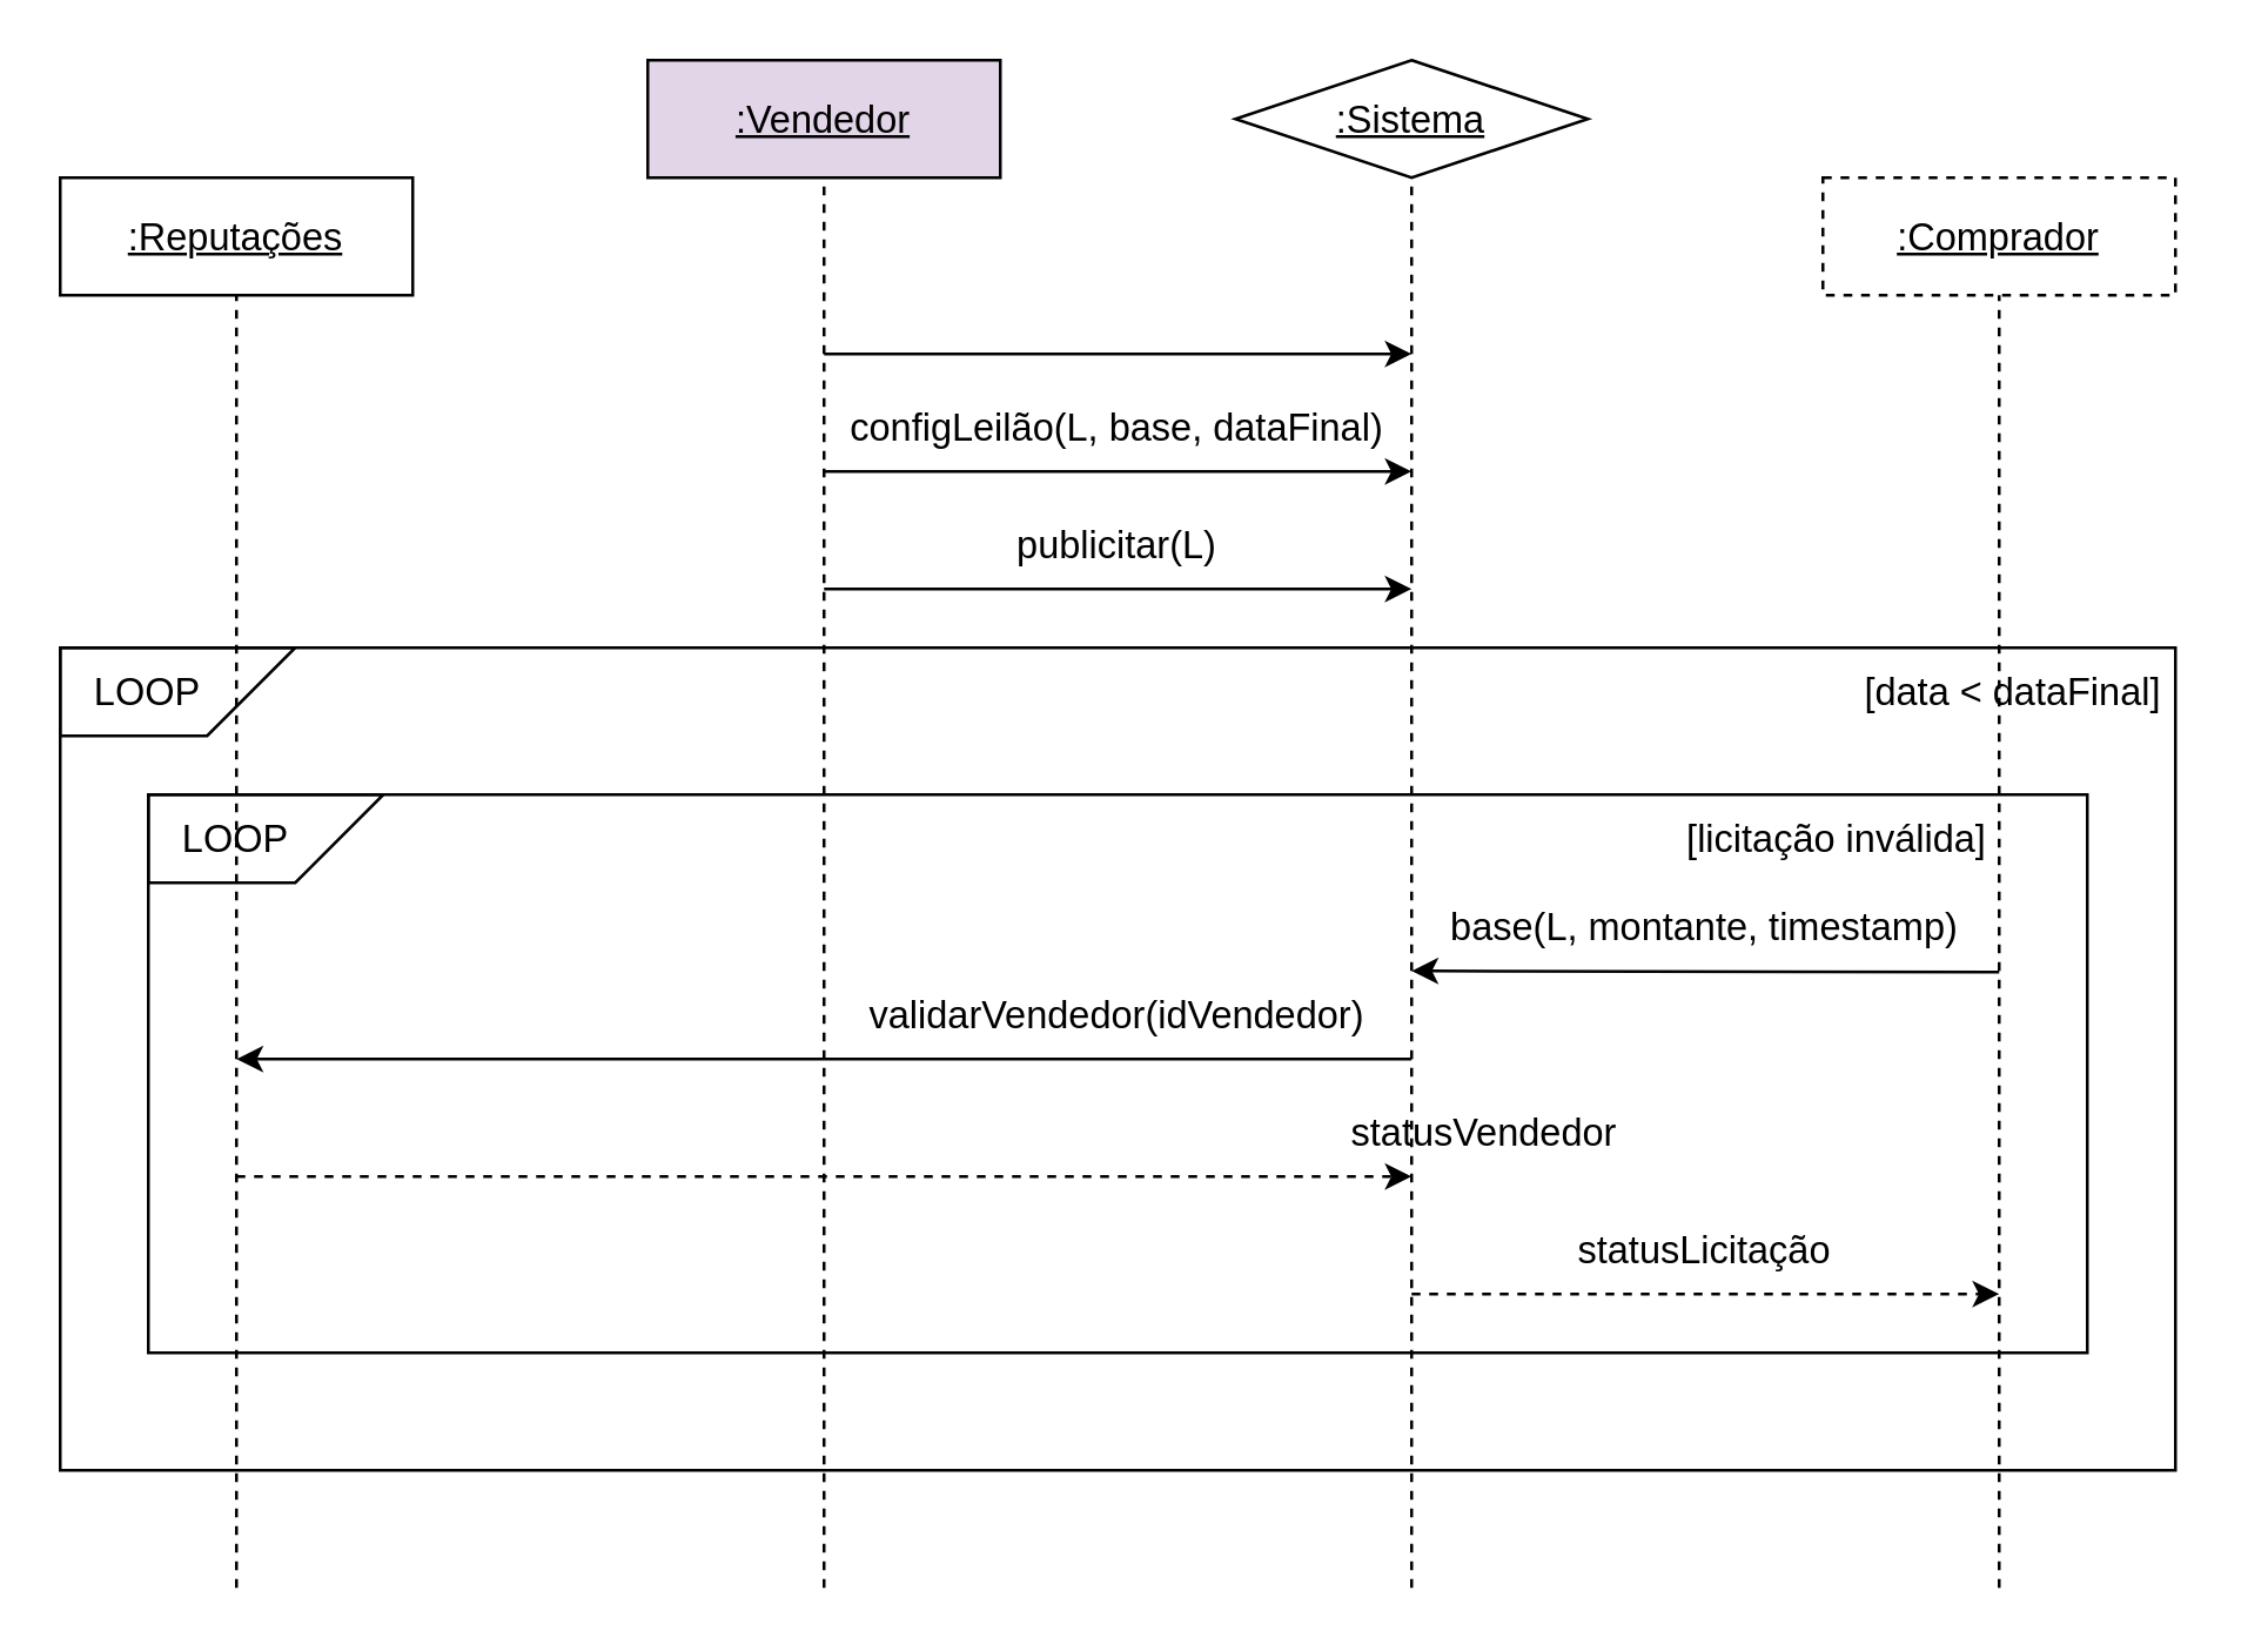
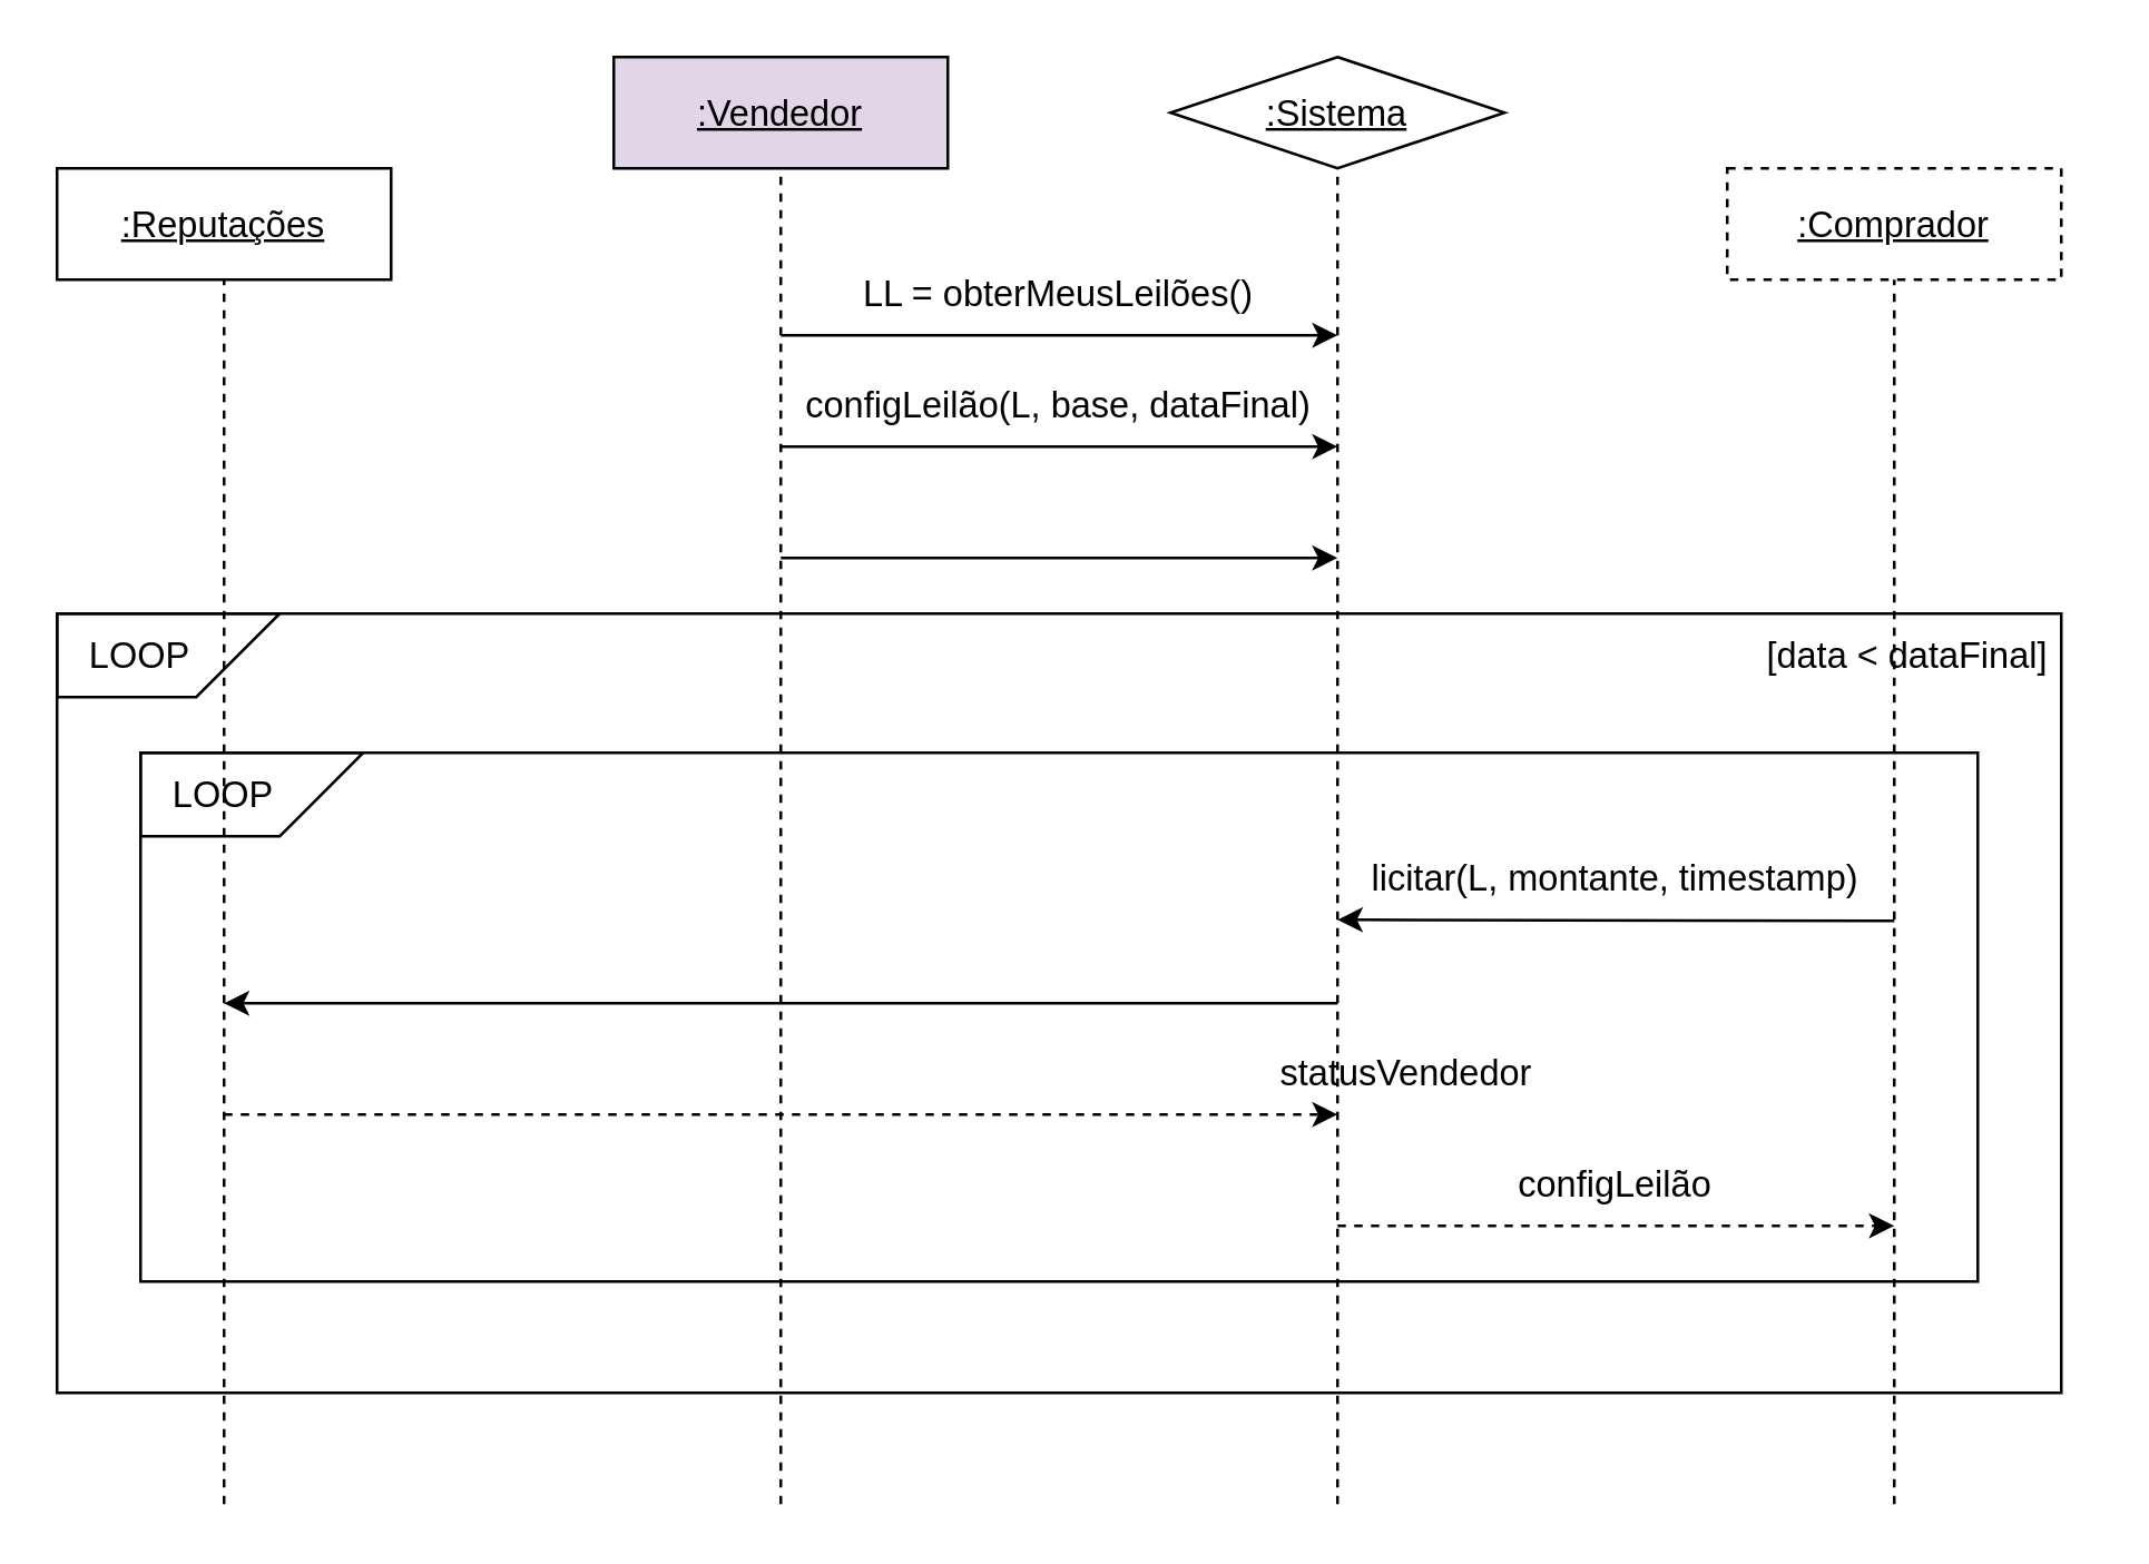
+ <mxCell id="13" value="&lt;font style=&quot;font-size: 13px;&quot;&gt;LL = obterMeusLeilões()&lt;/font&gt;" style="text;html=1;strokeColor=none;fillColor=none;align=center;verticalAlign=middle;whiteSpace=wrap;rounded=0;" vertex="1" parent="1"><mxGeometry x="300" y="90" width="160" height="30" as="geometry" /></mxCell>
- <mxCell id="15" value="&lt;font style=&quot;font-size: 13px;&quot;&gt;publicitar(L)&lt;/font&gt;" style="text;html=1;strokeColor=none;fillColor=none;align=center;verticalAlign=middle;whiteSpace=wrap;rounded=0;" vertex="1" parent="1"><mxGeometry x="300" y="170" width="160" height="30" as="geometry" /></mxCell>
- <mxCell id="30" value="&lt;font style=&quot;font-size: 13px;&quot;&gt;[licitação inválida]&lt;/font&gt;" style="text;html=1;strokeColor=none;fillColor=none;align=center;verticalAlign=middle;whiteSpace=wrap;rounded=0;" vertex="1" parent="1"><mxGeometry x="560" y="270" width="130" height="30" as="geometry" /></mxCell>
- <mxCell id="31" value="&lt;span style=&quot;font-size: 13px;&quot;&gt;base(L, montante, timestamp)&lt;/span&gt;" style="text;html=1;strokeColor=none;fillColor=none;align=center;verticalAlign=middle;whiteSpace=wrap;rounded=0;" vertex="1" parent="1"><mxGeometry x="485" y="300" width="190" height="30" as="geometry" /></mxCell>
+ <mxCell id="31" value="&lt;span style=&quot;font-size: 13px;&quot;&gt;licitar(L, montante, timestamp)&lt;/span&gt;" style="text;html=1;strokeColor=none;fillColor=none;align=center;verticalAlign=middle;whiteSpace=wrap;rounded=0;" vertex="1" parent="1"><mxGeometry x="485" y="300" width="190" height="30" as="geometry" /></mxCell>
- <mxCell id="29" value="&lt;font style=&quot;font-size: 13px;&quot;&gt;validarVendedor(idVendedor)&lt;/font&gt;" style="text;html=1;strokeColor=none;fillColor=none;align=center;verticalAlign=middle;whiteSpace=wrap;rounded=0;" vertex="1" parent="1"><mxGeometry x="300" y="330" width="160" height="30" as="geometry" /></mxCell>
- <mxCell id="27" value="&lt;font style=&quot;font-size: 13px;&quot;&gt;statusLicitação&lt;/font&gt;" style="text;html=1;strokeColor=none;fillColor=none;align=center;verticalAlign=middle;whiteSpace=wrap;rounded=0;" vertex="1" parent="1"><mxGeometry x="500" y="410" width="160" height="30" as="geometry" /></mxCell>
+ <mxCell id="27" value="&lt;font style=&quot;font-size: 13px;&quot;&gt;configLeilão&lt;/font&gt;" style="text;html=1;strokeColor=none;fillColor=none;align=center;verticalAlign=middle;whiteSpace=wrap;rounded=0;" vertex="1" parent="1"><mxGeometry x="500" y="410" width="160" height="30" as="geometry" /></mxCell>
